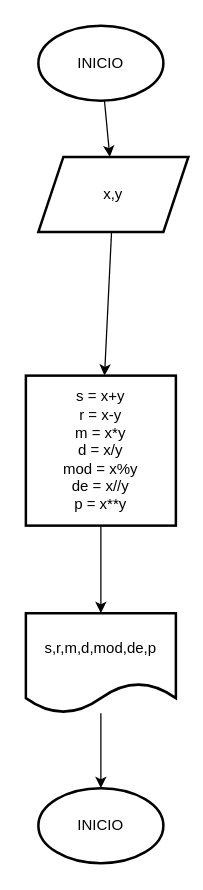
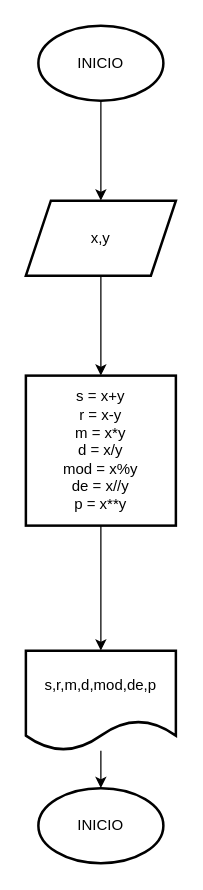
- <mxCell id="5" value="x,y" style="shape=parallelogram;perimeter=parallelogramPerimeter;whiteSpace=wrap;html=1;fixedSize=1;strokeWidth=2;" vertex="1" parent="1"><mxGeometry x="30" y="125" width="120" height="60" as="geometry" /></mxCell>
+ <mxCell id="5" value="x,y" style="shape=parallelogram;perimeter=parallelogramPerimeter;whiteSpace=wrap;html=1;fixedSize=1;strokeWidth=2;" vertex="1" parent="1"><mxGeometry x="20" y="160" width="120" height="60" as="geometry" /></mxCell>
- <mxCell id="9" value="s,r,m,d,mod,de,p" style="shape=document;whiteSpace=wrap;html=1;boundedLbl=1;strokeWidth=2;" vertex="1" parent="1"><mxGeometry x="20" y="490" width="120" height="80" as="geometry" /></mxCell>
+ <mxCell id="9" value="s,r,m,d,mod,de,p" style="shape=document;whiteSpace=wrap;html=1;boundedLbl=1;strokeWidth=2;" vertex="1" parent="1"><mxGeometry x="20" y="520" width="120" height="80" as="geometry" /></mxCell>
